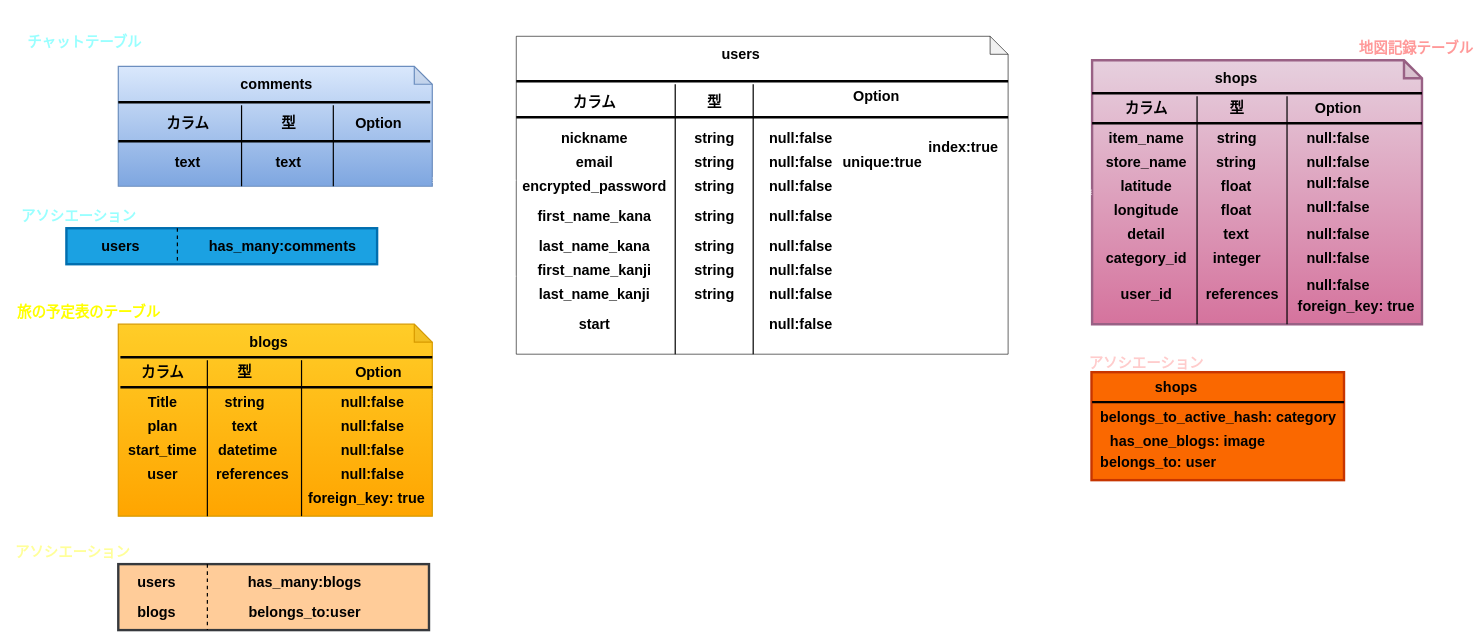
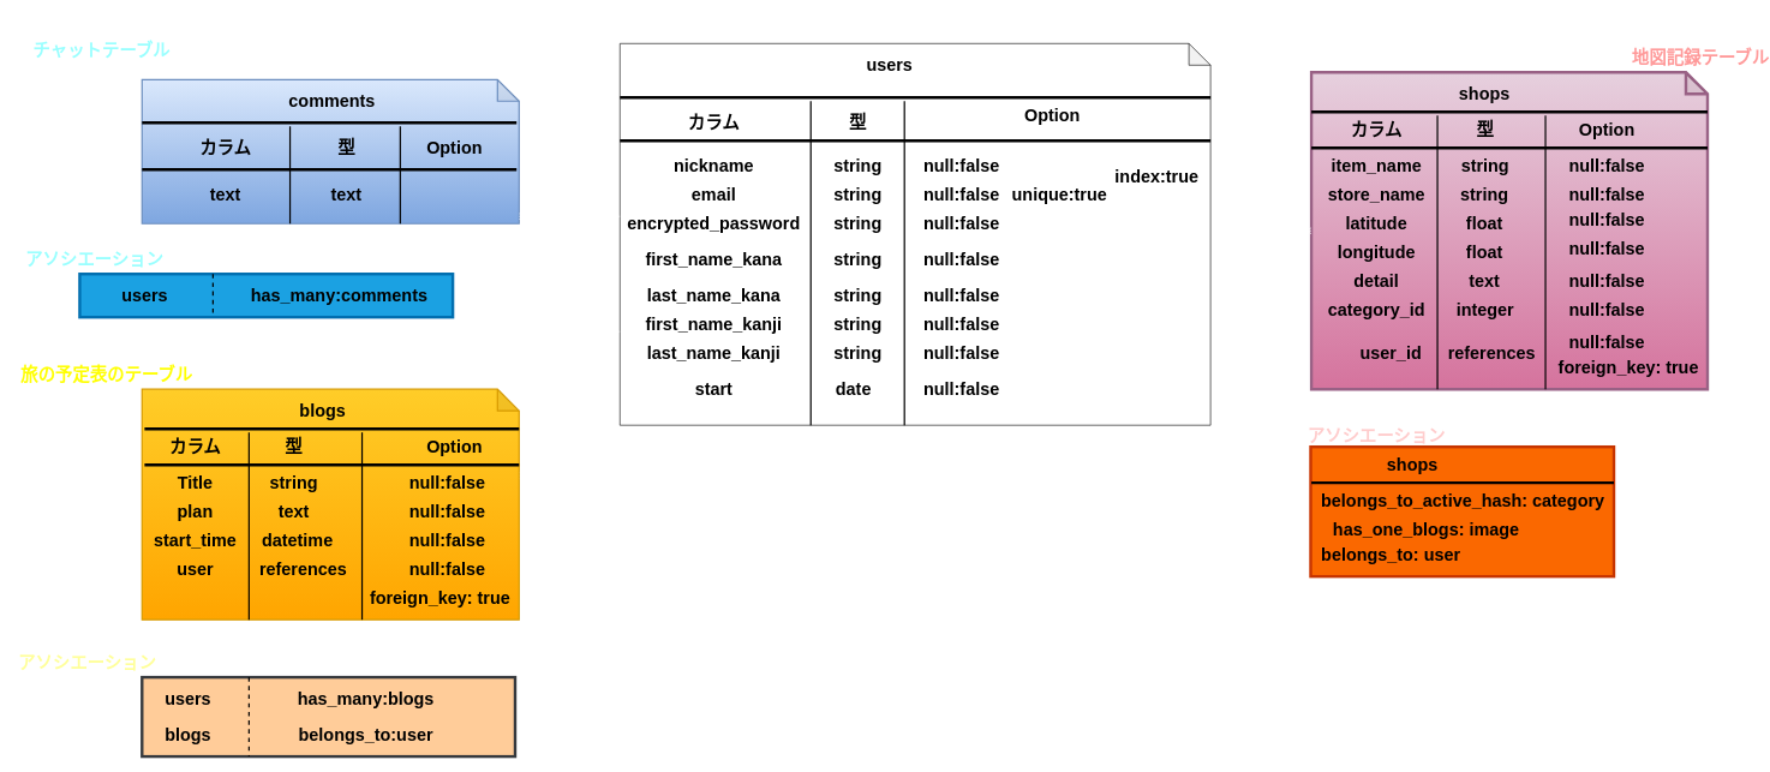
- <mxCell id="86" value="user_id" style="text;strokeColor=none;fillColor=none;html=1;fontSize=24;fontStyle=1;verticalAlign=middle;align=center;" parent="1" vertex="1"><mxGeometry x="1860" y="470" width="100" height="40" as="geometry" /></mxCell>
+ <mxCell id="86" value="user_id" style="text;strokeColor=none;fillColor=none;html=1;fontSize=24;fontStyle=1;verticalAlign=middle;align=center;" parent="1" vertex="1"><mxGeometry x="1880" y="470" width="100" height="40" as="geometry" /></mxCell>
+ <mxCell id="26" value="date" style="text;strokeColor=none;fillColor=none;html=1;fontSize=24;fontStyle=1;verticalAlign=middle;align=center;" parent="1" vertex="1"><mxGeometry x="1134" y="520" width="100" height="40" as="geometry" /></mxCell>
